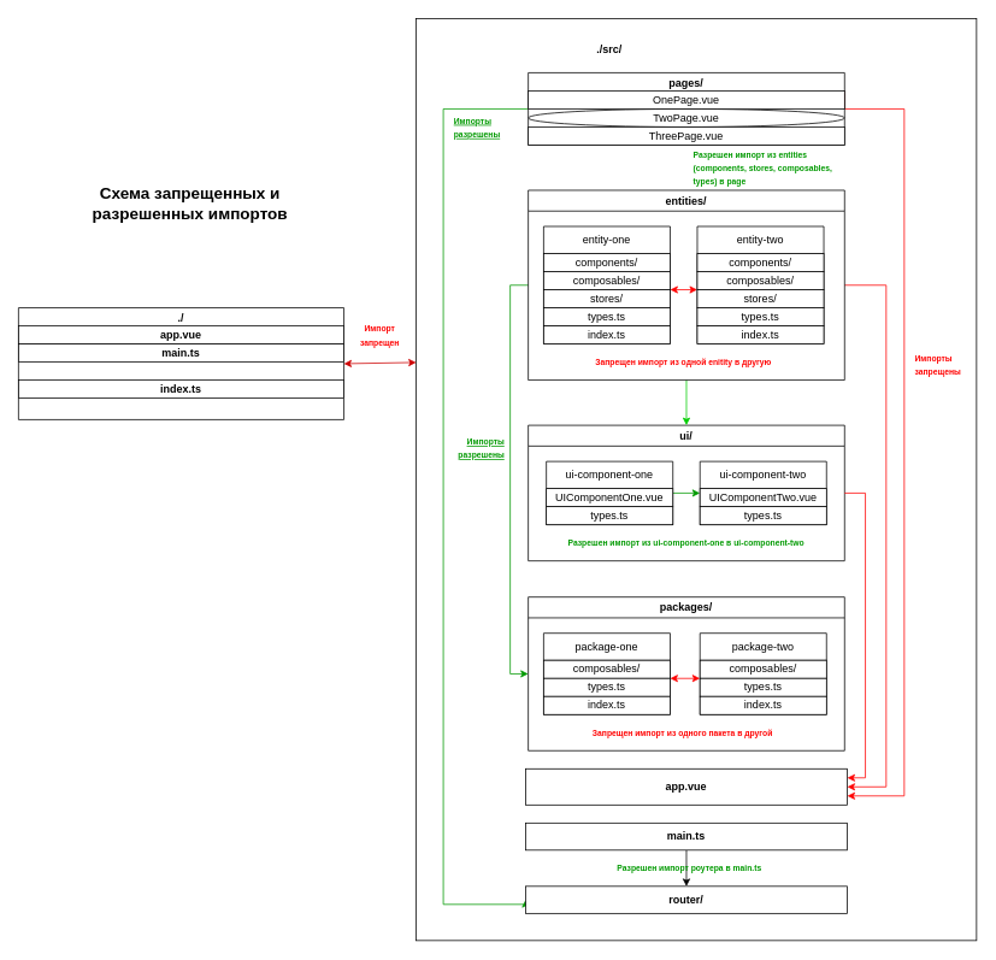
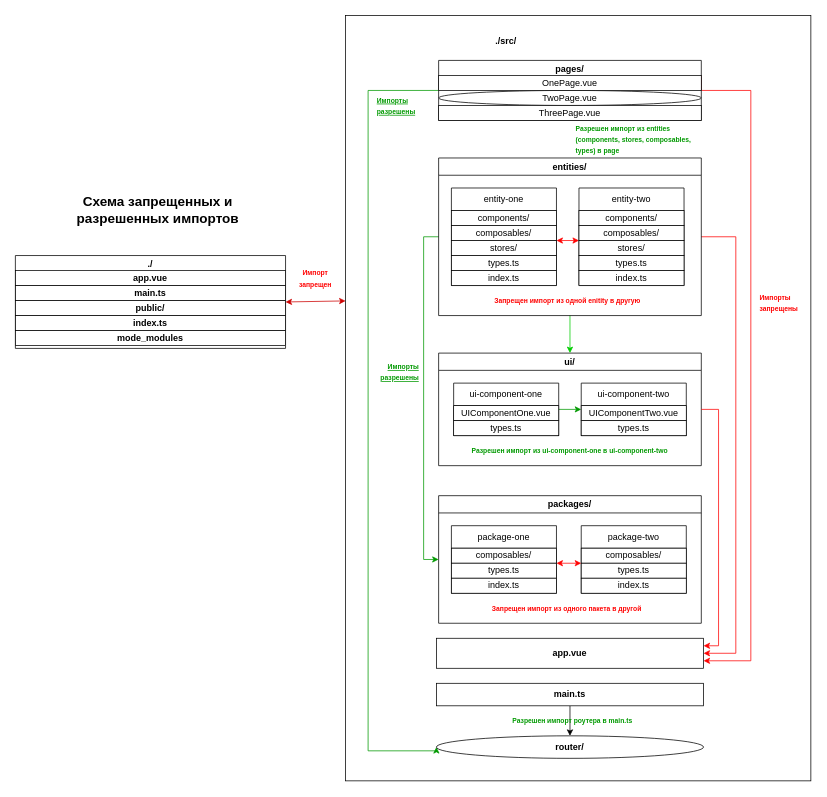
- <mxCell id="10" value="&lt;b&gt;&lt;font style=&quot;font-size: 18px;&quot;&gt;Схема запрещенных и разрешенных импортов&lt;/font&gt;&lt;/b&gt;" style="text;html=1;align=center;verticalAlign=middle;whiteSpace=wrap;rounded=0;" vertex="1" parent="1"><mxGeometry x="60" y="210" width="300" height="30" as="geometry" /></mxCell>
+ <mxCell id="10" value="&lt;b&gt;&lt;font style=&quot;font-size: 18px;&quot;&gt;Схема запрещенных и разрешенных импортов&lt;/font&gt;&lt;/b&gt;" style="text;html=1;align=center;verticalAlign=middle;whiteSpace=wrap;rounded=0;" vertex="1" parent="1"><mxGeometry x="60" y="265" width="300" height="30" as="geometry" /></mxCell>
+ <mxCell id="6" value="&lt;b&gt;public/&lt;/b&gt;" style="rounded=0;whiteSpace=wrap;html=1;" vertex="1" parent="3"><mxGeometry y="60" width="360" height="20" as="geometry" /></mxCell>
+ <mxCell id="8" value="&lt;b&gt;mode_modules&lt;/b&gt;" style="rounded=0;whiteSpace=wrap;html=1;" vertex="1" parent="3"><mxGeometry y="100" width="360" height="20" as="geometry" /></mxCell>
- <mxCell id="50" value="&lt;b&gt;router/&lt;/b&gt;" style="rounded=0;whiteSpace=wrap;html=1;" vertex="1" parent="1"><mxGeometry x="581" y="980" width="356" height="30" as="geometry" /></mxCell>
+ <mxCell id="50" value="&lt;b&gt;router/&lt;/b&gt;" style="ellipse;whiteSpace=wrap;html=1;" vertex="1" parent="1"><mxGeometry x="581" y="980" width="356" height="30" as="geometry" /></mxCell>
